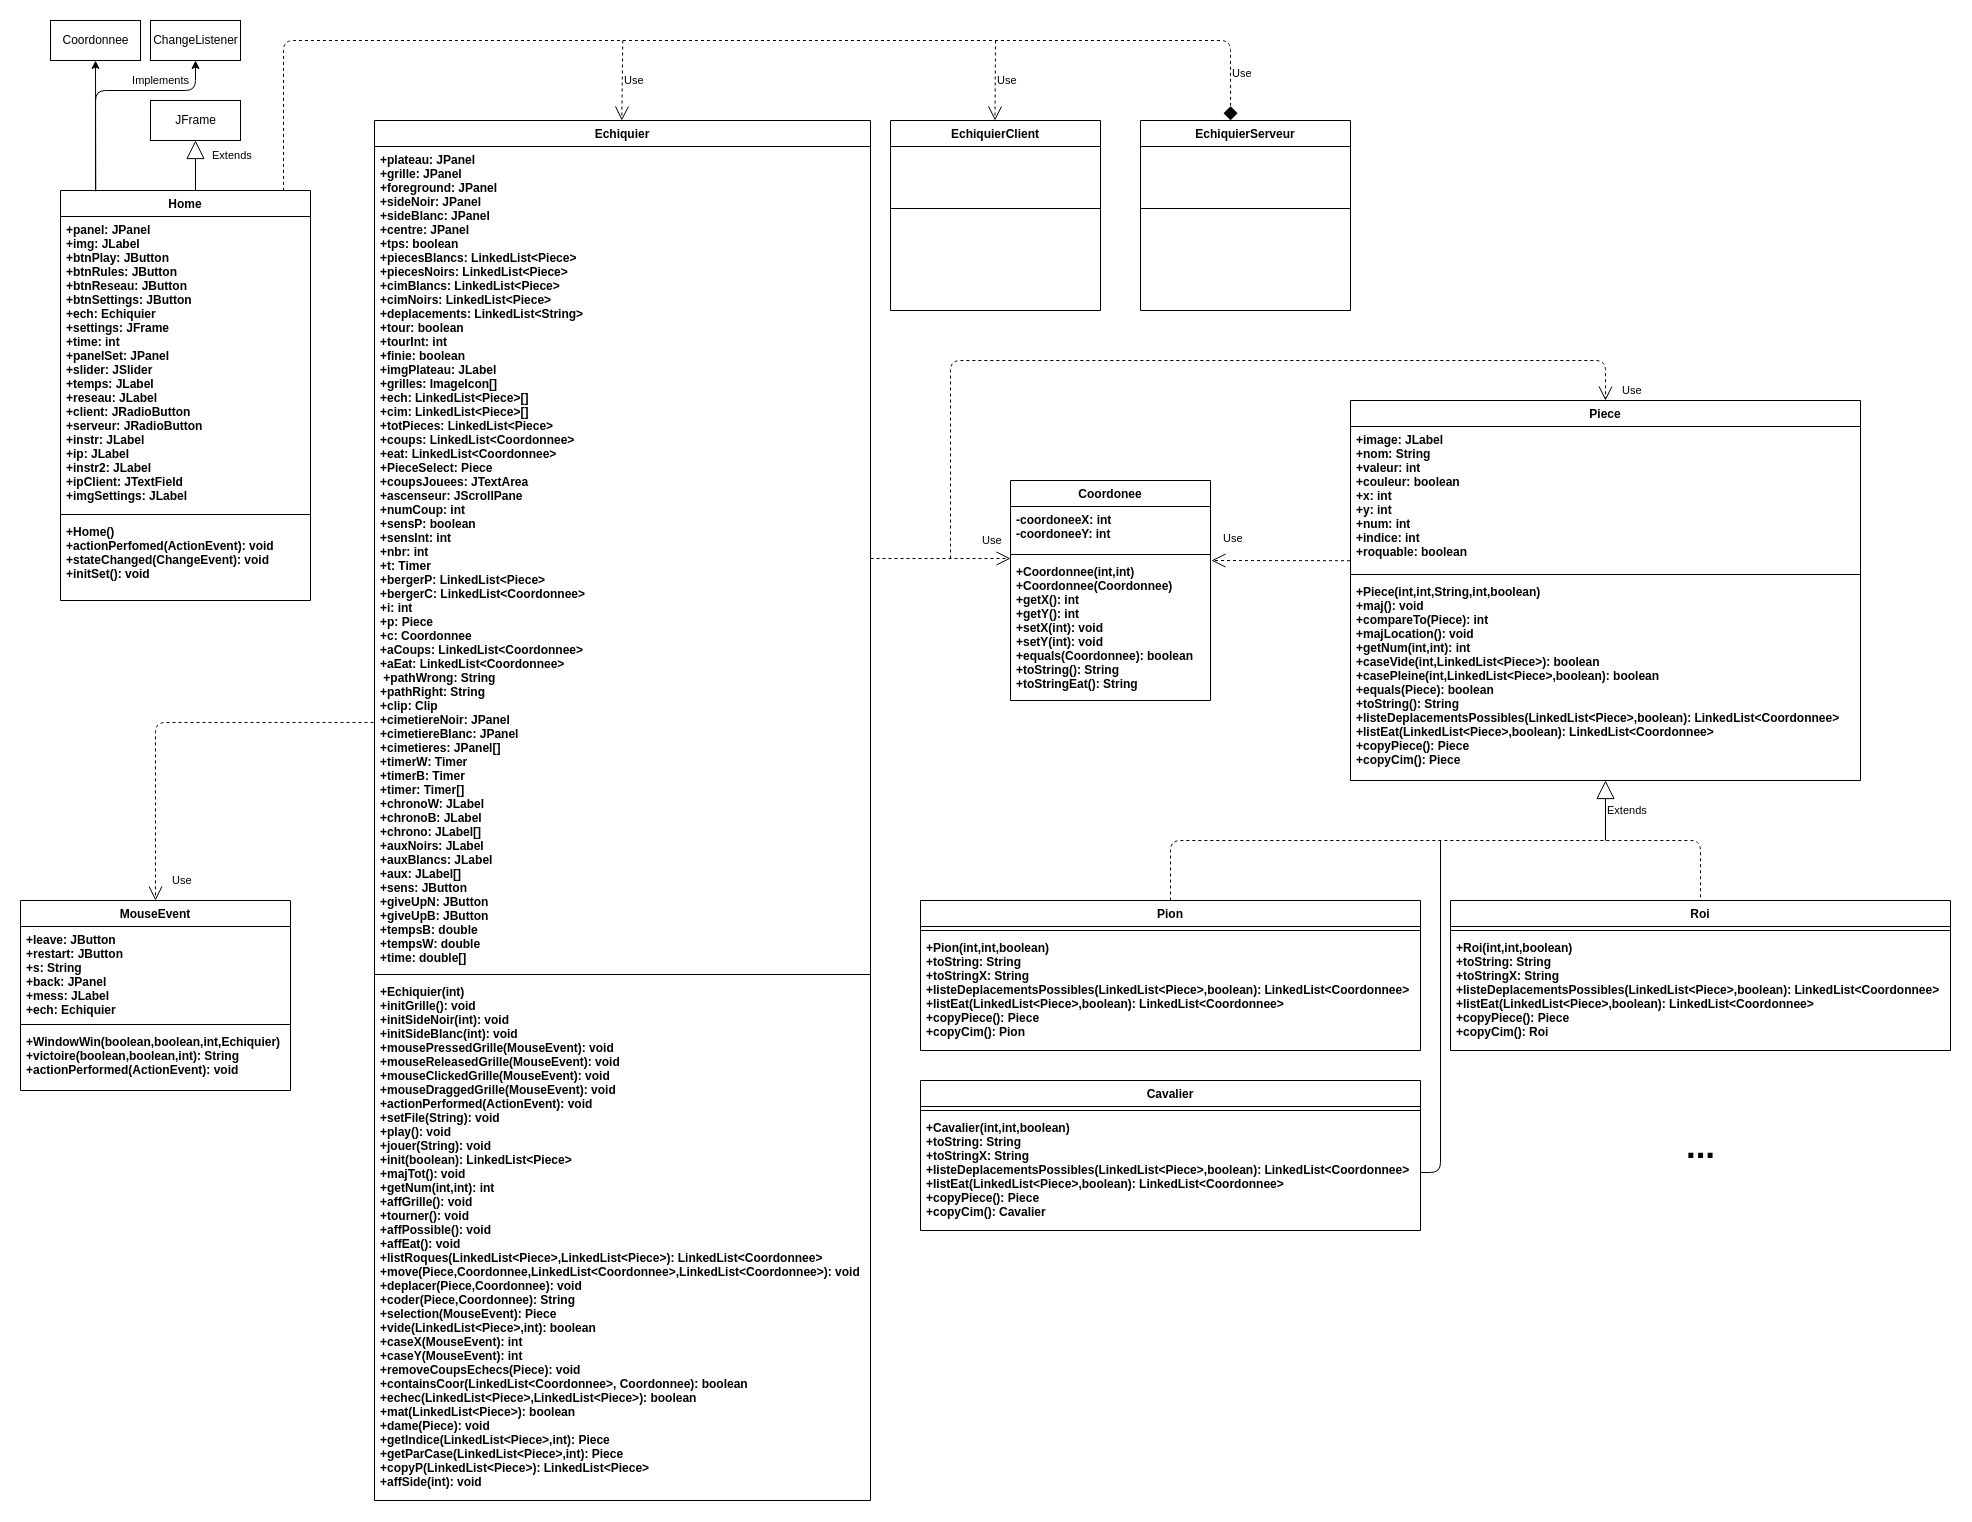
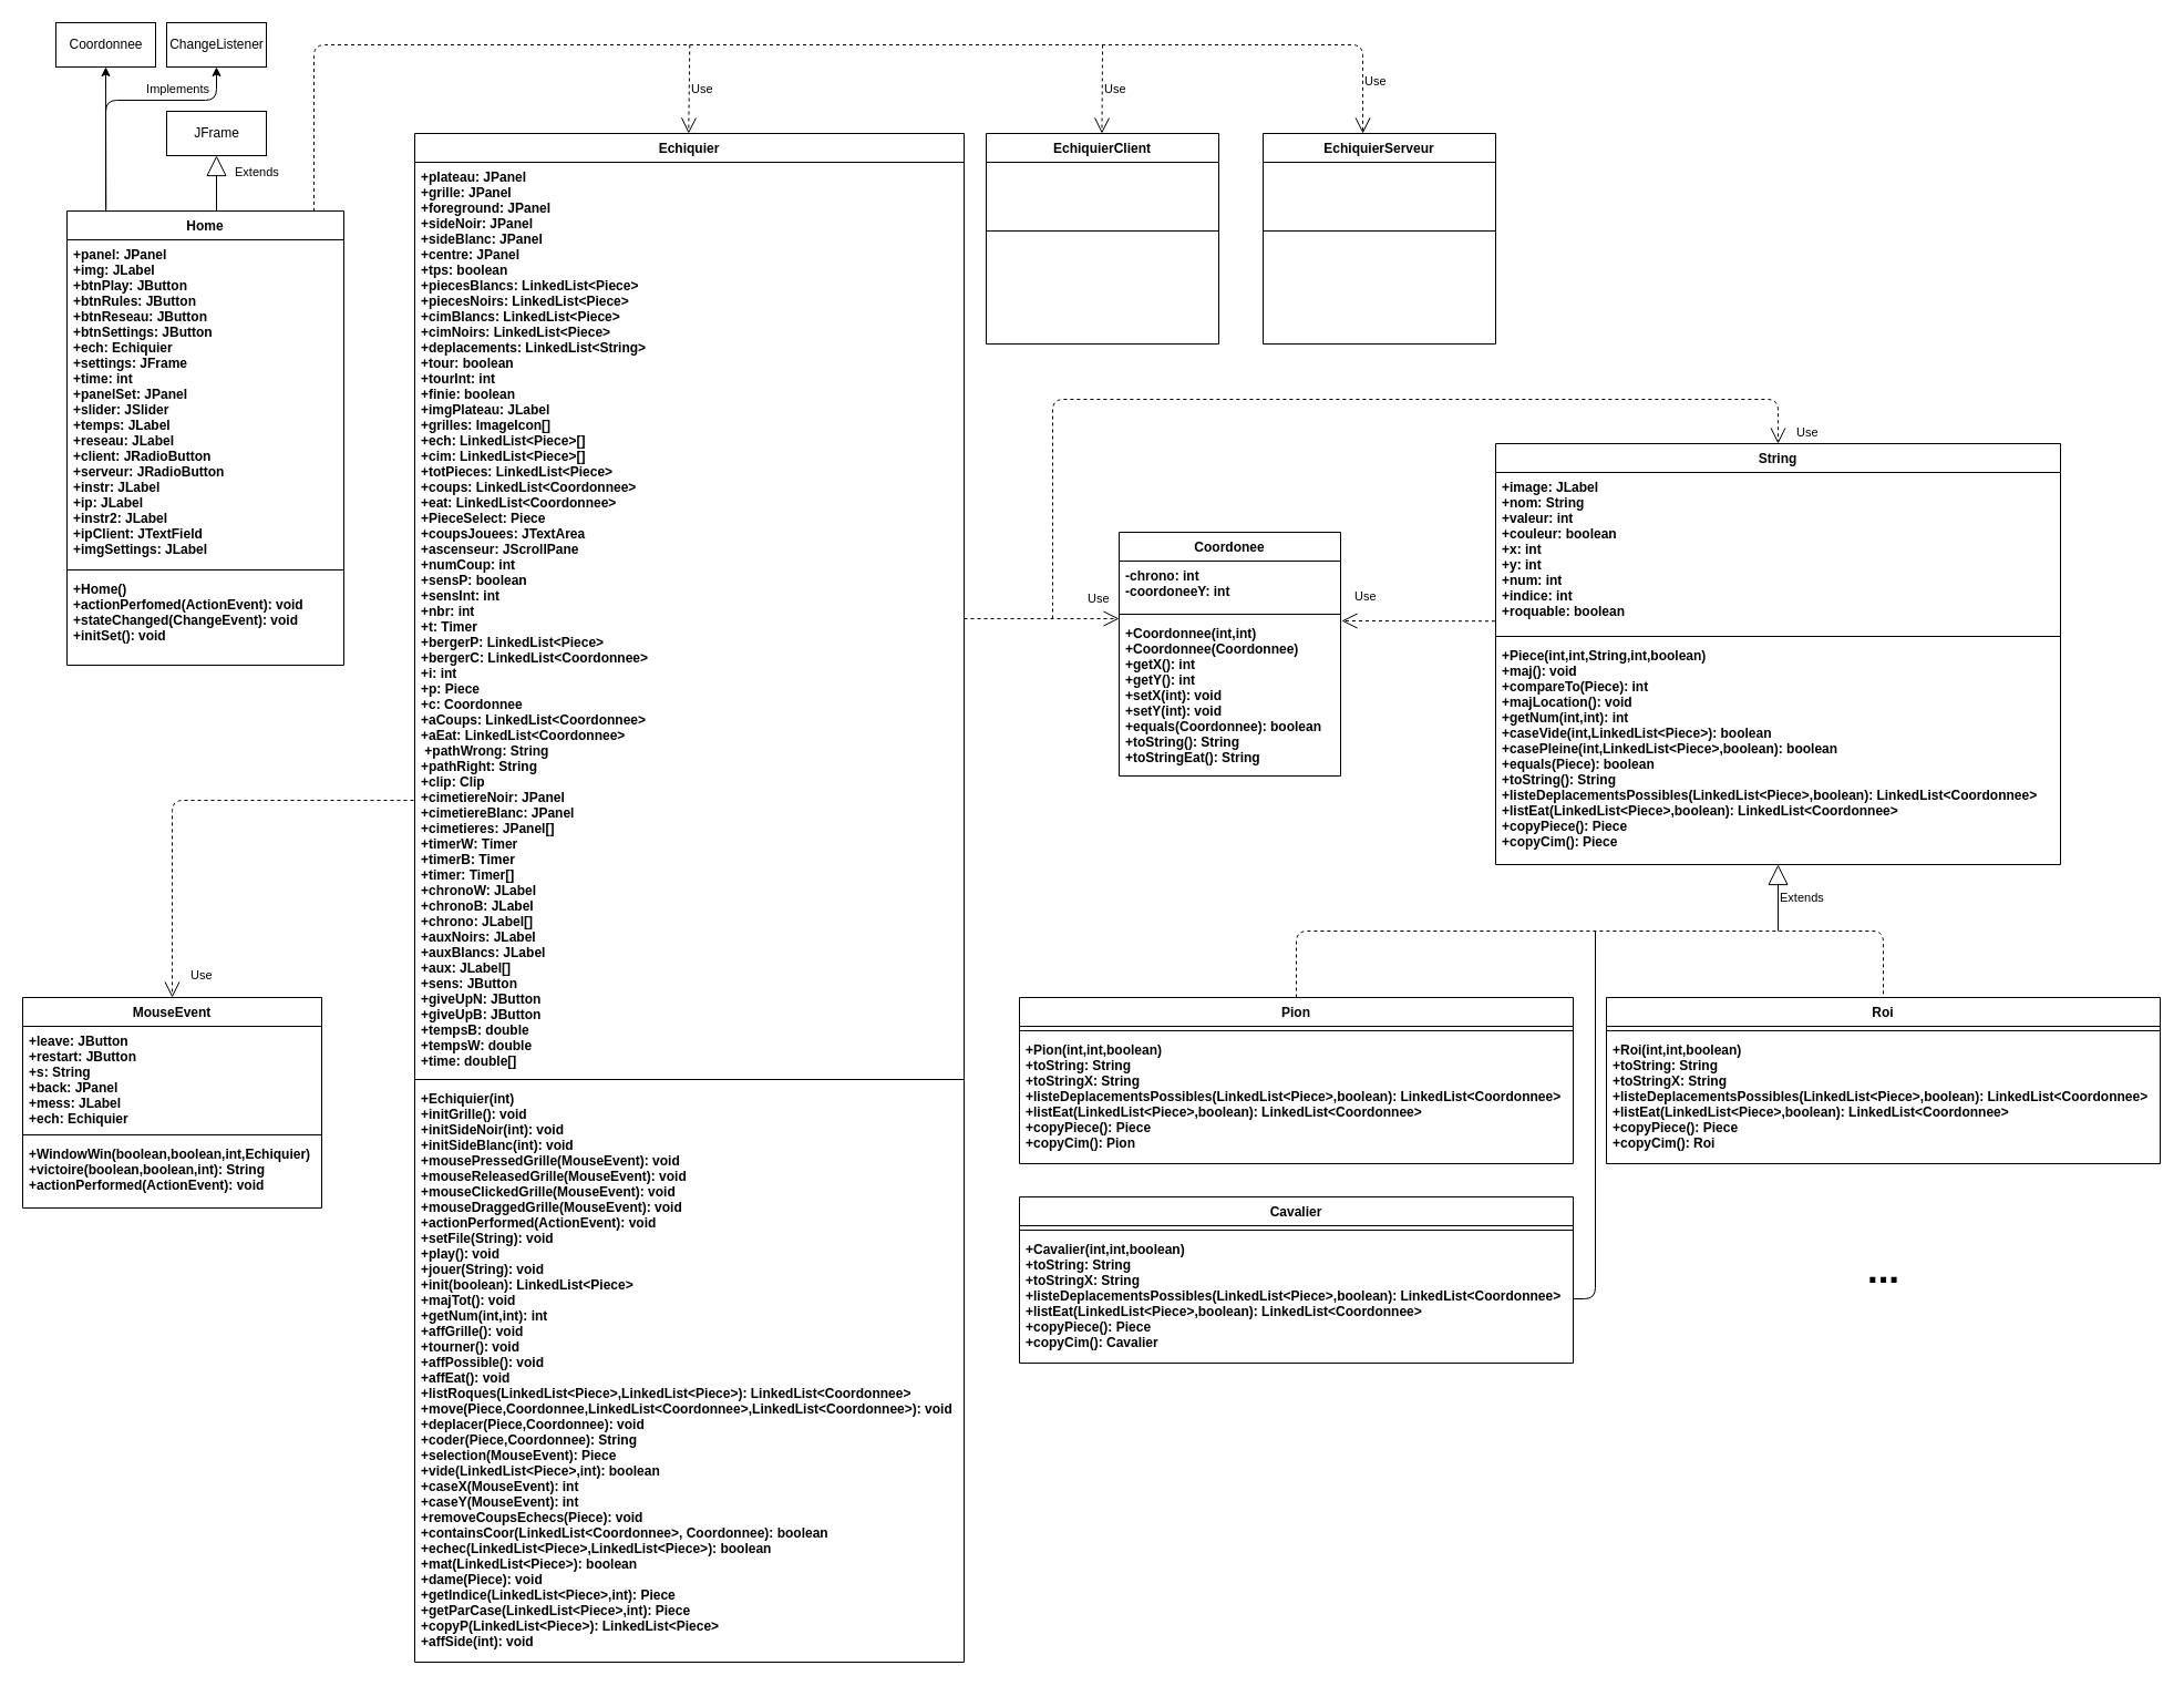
- <mxCell id="33" value="Use" style="endArrow=diamond;endSize=12;dashed=1;html=1;align=left;entryX=0.429;entryY=0;entryDx=0;entryDy=0;entryPerimeter=0;exitX=0.892;exitY=0.001;exitDx=0;exitDy=0;exitPerimeter=0;" edge="1" parent="1" source="43" target="9"><mxGeometry x="0.92" width="160" relative="1" as="geometry"><mxPoint x="313" y="40" as="sourcePoint" /><mxPoint x="1244.5" y="120" as="targetPoint" /><Array as="points"><mxPoint x="283" y="40" /><mxPoint x="1230" y="40" /></Array><mxPoint as="offset" /></mxGeometry></mxCell>
+ <mxCell id="33" value="Use" style="endArrow=open;endSize=12;dashed=1;html=1;align=left;entryX=0.429;entryY=0;entryDx=0;entryDy=0;entryPerimeter=0;exitX=0.892;exitY=0.001;exitDx=0;exitDy=0;exitPerimeter=0;" edge="1" parent="1" source="43" target="9"><mxGeometry x="0.92" width="160" relative="1" as="geometry"><mxPoint x="313" y="40" as="sourcePoint" /><mxPoint x="1244.5" y="120" as="targetPoint" /><Array as="points"><mxPoint x="283" y="40" /><mxPoint x="1230" y="40" /></Array><mxPoint as="offset" /></mxGeometry></mxCell>
- <mxCell id="15" value="Piece" style="swimlane;fontStyle=1;align=center;verticalAlign=top;childLayout=stackLayout;horizontal=1;startSize=26;horizontalStack=0;resizeParent=1;resizeLast=0;collapsible=1;marginBottom=0;rounded=0;shadow=0;strokeWidth=1;" vertex="1" parent="1"><mxGeometry x="1350" y="400" width="510" height="380" as="geometry"><mxRectangle x="550" y="140" width="160" height="26" as="alternateBounds" /></mxGeometry></mxCell>
+ <mxCell id="15" value="String" style="swimlane;fontStyle=1;align=center;verticalAlign=top;childLayout=stackLayout;horizontal=1;startSize=26;horizontalStack=0;resizeParent=1;resizeLast=0;collapsible=1;marginBottom=0;rounded=0;shadow=0;strokeWidth=1;" vertex="1" parent="1"><mxGeometry x="1350" y="400" width="510" height="380" as="geometry"><mxRectangle x="550" y="140" width="160" height="26" as="alternateBounds" /></mxGeometry></mxCell>
- <mxCell id="29" value="-coordoneeX: int&#10;-coordoneeY: int" style="text;align=left;verticalAlign=top;spacingLeft=4;spacingRight=4;overflow=hidden;rotatable=0;points=[[0,0.5],[1,0.5]];portConstraint=eastwest;fontStyle=1" vertex="1" parent="28"><mxGeometry y="26" width="200" height="44" as="geometry" /></mxCell>
+ <mxCell id="29" value="-chrono: int&#10;-coordoneeY: int" style="text;align=left;verticalAlign=top;spacingLeft=4;spacingRight=4;overflow=hidden;rotatable=0;points=[[0,0.5],[1,0.5]];portConstraint=eastwest;fontStyle=1" vertex="1" parent="28"><mxGeometry y="26" width="200" height="44" as="geometry" /></mxCell>
